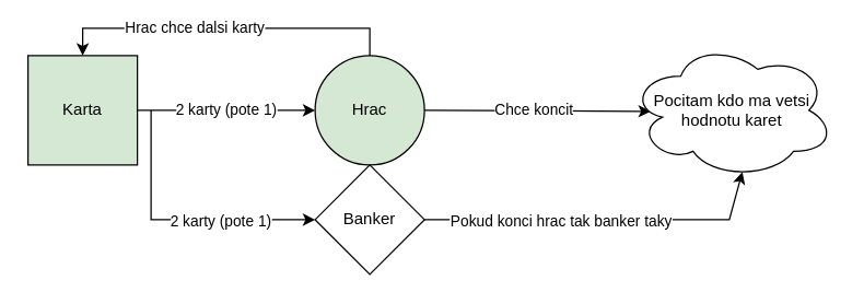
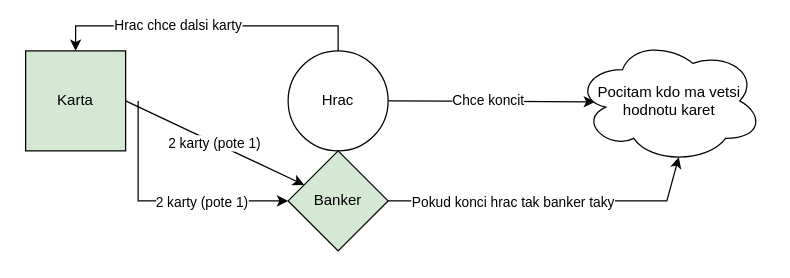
- <mxCell id="5" value="2 karty (pote 1)" style="endArrow=classic;html=1;rounded=0;entryX=0;entryY=0.5;entryDx=0;entryDy=0;exitX=1;exitY=0.5;exitDx=0;exitDy=0;" edge="1" parent="1" source="2" target="3"><mxGeometry width="50" height="50" relative="1" as="geometry"><mxPoint x="120" y="80" as="sourcePoint" /><mxPoint x="170" y="30" as="targetPoint" /></mxGeometry></mxCell>
+ <mxCell id="5" value="2 karty (pote 1)" style="endArrow=classic;html=1;rounded=0;exitX=1;exitY=0.5;exitDx=0;exitDy=0;" edge="1" parent="1" source="2" target="4"><mxGeometry width="50" height="50" relative="1" as="geometry"><mxPoint x="120" y="80" as="sourcePoint" /><mxPoint x="170" y="30" as="targetPoint" /></mxGeometry></mxCell>
- <mxCell id="3" value="Hrac" style="ellipse;whiteSpace=wrap;html=1;aspect=fixed;fillColor=#d5e8d4;" vertex="1" parent="1"><mxGeometry x="230" y="40" width="80" height="80" as="geometry" /></mxCell>
+ <mxCell id="3" value="Hrac" style="ellipse;whiteSpace=wrap;html=1;aspect=fixed;" vertex="1" parent="1"><mxGeometry x="230" y="40" width="80" height="80" as="geometry" /></mxCell>
- <mxCell id="4" value="Banker" style="rhombus;whiteSpace=wrap;html=1;" vertex="1" parent="1"><mxGeometry x="230" y="120" width="80" height="80" as="geometry" /></mxCell>
+ <mxCell id="4" value="Banker" style="rhombus;whiteSpace=wrap;html=1;fillColor=#d5e8d4;" vertex="1" parent="1"><mxGeometry x="230" y="120" width="80" height="80" as="geometry" /></mxCell>
